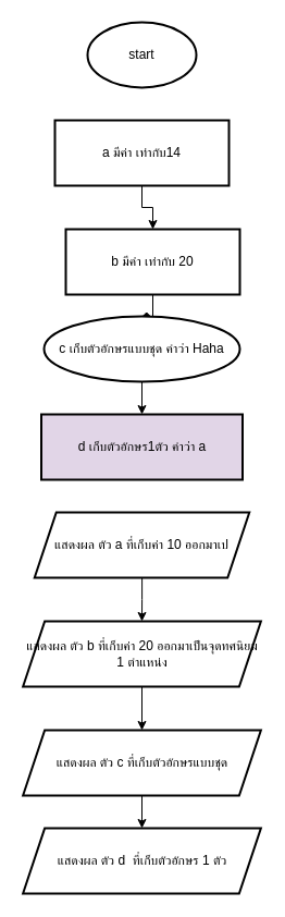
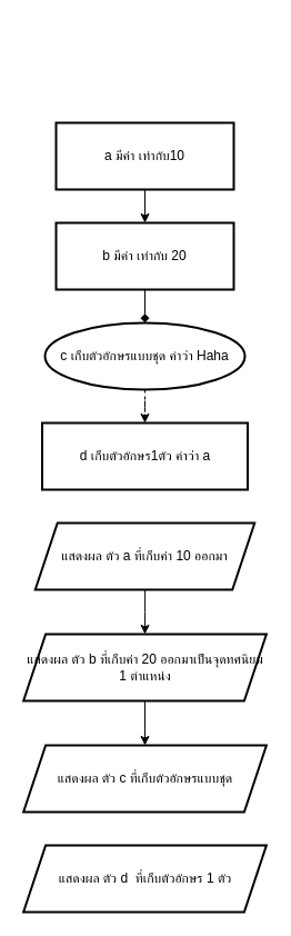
- <mxCell id="2" value="start" style="strokeWidth=2;html=1;shape=mxgraph.flowchart.start_1;whiteSpace=wrap;" vertex="1" parent="1"><mxGeometry x="80" y="20" width="100" height="60" as="geometry" /></mxCell>
- <mxCell id="4" value="a มีค่า เท่ากับ14" style="whiteSpace=wrap;html=1;strokeWidth=2;" vertex="1" parent="1"><mxGeometry x="50" y="110" width="160" height="60" as="geometry" /></mxCell>
+ <mxCell id="4" value="a มีค่า เท่ากับ10" style="whiteSpace=wrap;html=1;strokeWidth=2;" vertex="1" parent="1"><mxGeometry x="50" y="110" width="160" height="60" as="geometry" /></mxCell>
- <mxCell id="6" value="b มีค่า เท่ากับ 20" style="whiteSpace=wrap;html=1;strokeWidth=2;" vertex="1" parent="1"><mxGeometry x="60" y="210" width="160" height="60" as="geometry" /></mxCell>
+ <mxCell id="6" value="b มีค่า เท่ากับ 20" style="whiteSpace=wrap;html=1;strokeWidth=2;" vertex="1" parent="1"><mxGeometry x="50" y="200" width="160" height="60" as="geometry" /></mxCell>
- <mxCell id="7" value="" style="edgeStyle=orthogonalEdgeStyle;rounded=0;orthogonalLoop=1;jettySize=auto;html=1;" edge="1" parent="1" source="8" target="9"><mxGeometry relative="1" as="geometry" /></mxCell>
+ <mxCell id="7" value="" style="edgeStyle=orthogonalEdgeStyle;rounded=0;orthogonalLoop=1;jettySize=auto;html=1;dashed=1;" edge="1" parent="1" source="8" target="9"><mxGeometry relative="1" as="geometry" /></mxCell>
- <mxCell id="9" value="d เก็บตัวอักษร1ตัว คำว่า a" style="whiteSpace=wrap;html=1;strokeWidth=2;fillColor=#e1d5e7;" vertex="1" parent="1"><mxGeometry x="37.5" y="380" width="185" height="60" as="geometry" /></mxCell>
+ <mxCell id="9" value="d เก็บตัวอักษร1ตัว คำว่า a" style="whiteSpace=wrap;html=1;strokeWidth=2;" vertex="1" parent="1"><mxGeometry x="37.5" y="380" width="185" height="60" as="geometry" /></mxCell>
- <mxCell id="11" value="แสดงผล ตัว a ที่เก็บค่า 10 ออกมาเป" style="shape=parallelogram;perimeter=parallelogramPerimeter;whiteSpace=wrap;html=1;fixedSize=1;strokeWidth=2;" vertex="1" parent="1"><mxGeometry x="31.25" y="470" width="197.5" height="60" as="geometry" /></mxCell>
+ <mxCell id="11" value="แสดงผล ตัว a ที่เก็บค่า 10 ออกมา" style="shape=parallelogram;perimeter=parallelogramPerimeter;whiteSpace=wrap;html=1;fixedSize=1;strokeWidth=2;" vertex="1" parent="1"><mxGeometry x="31.25" y="470" width="197.5" height="60" as="geometry" /></mxCell>
- <mxCell id="14" value="" style="edgeStyle=orthogonalEdgeStyle;rounded=0;orthogonalLoop=1;jettySize=auto;html=1;" edge="1" parent="1" source="15" target="16"><mxGeometry relative="1" as="geometry" /></mxCell>
